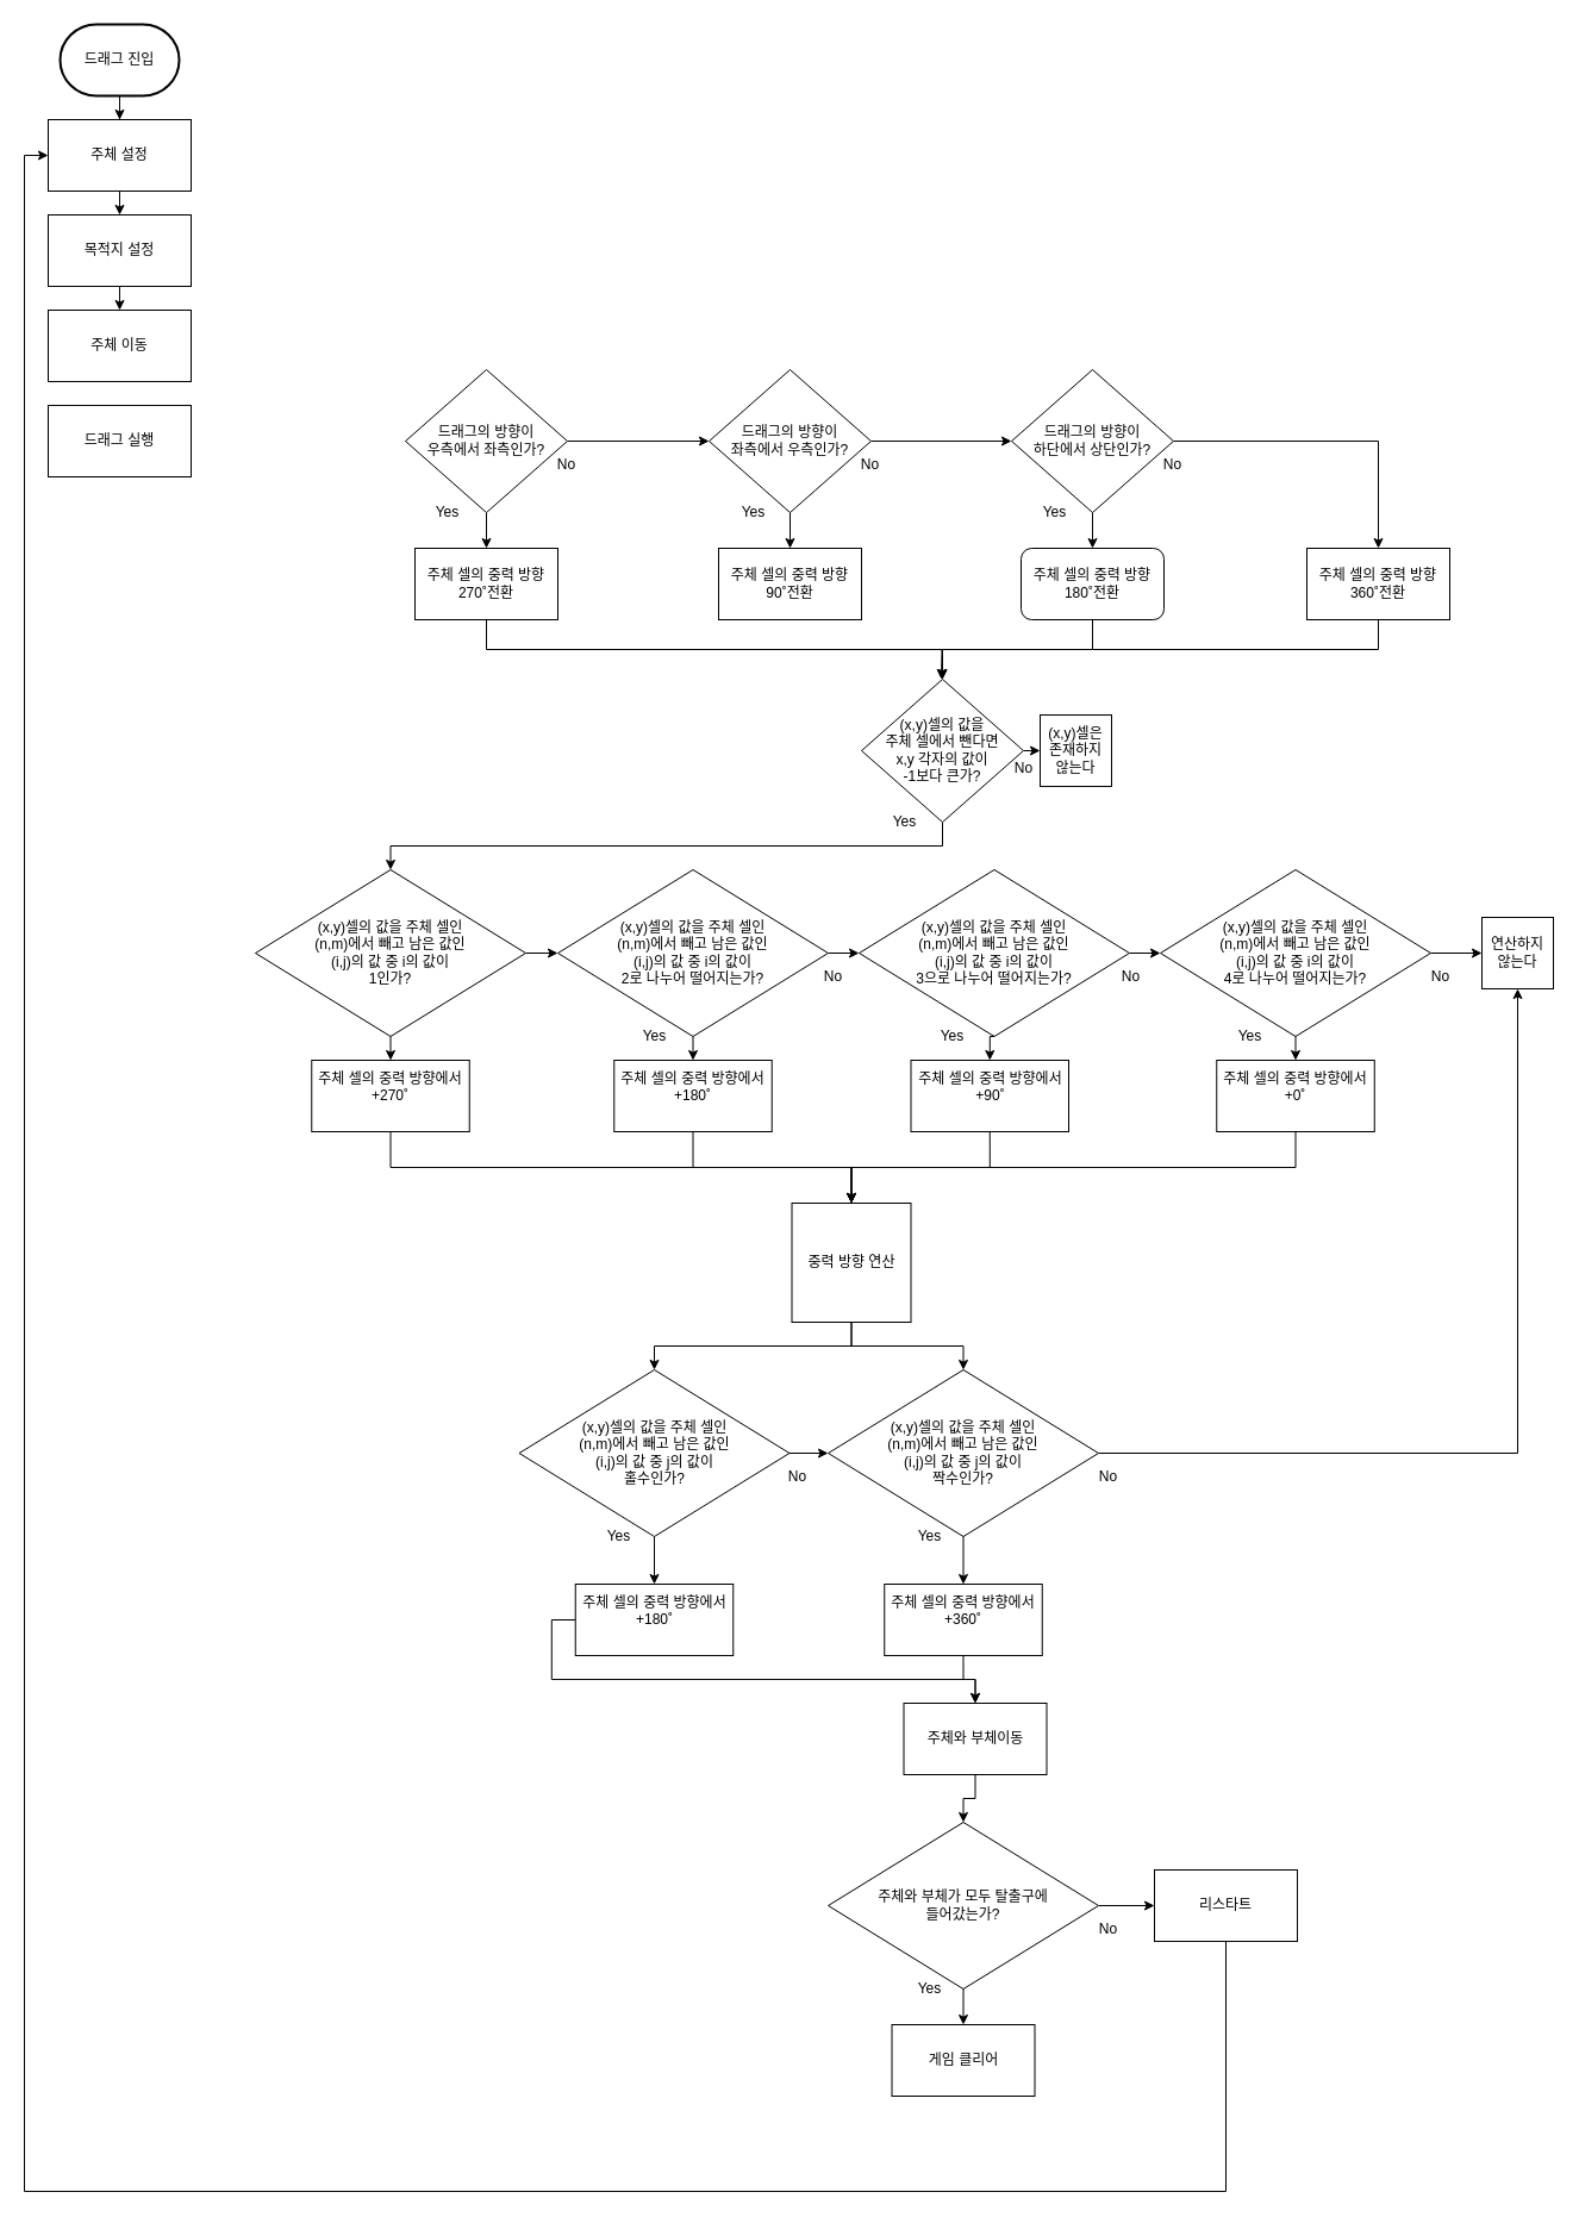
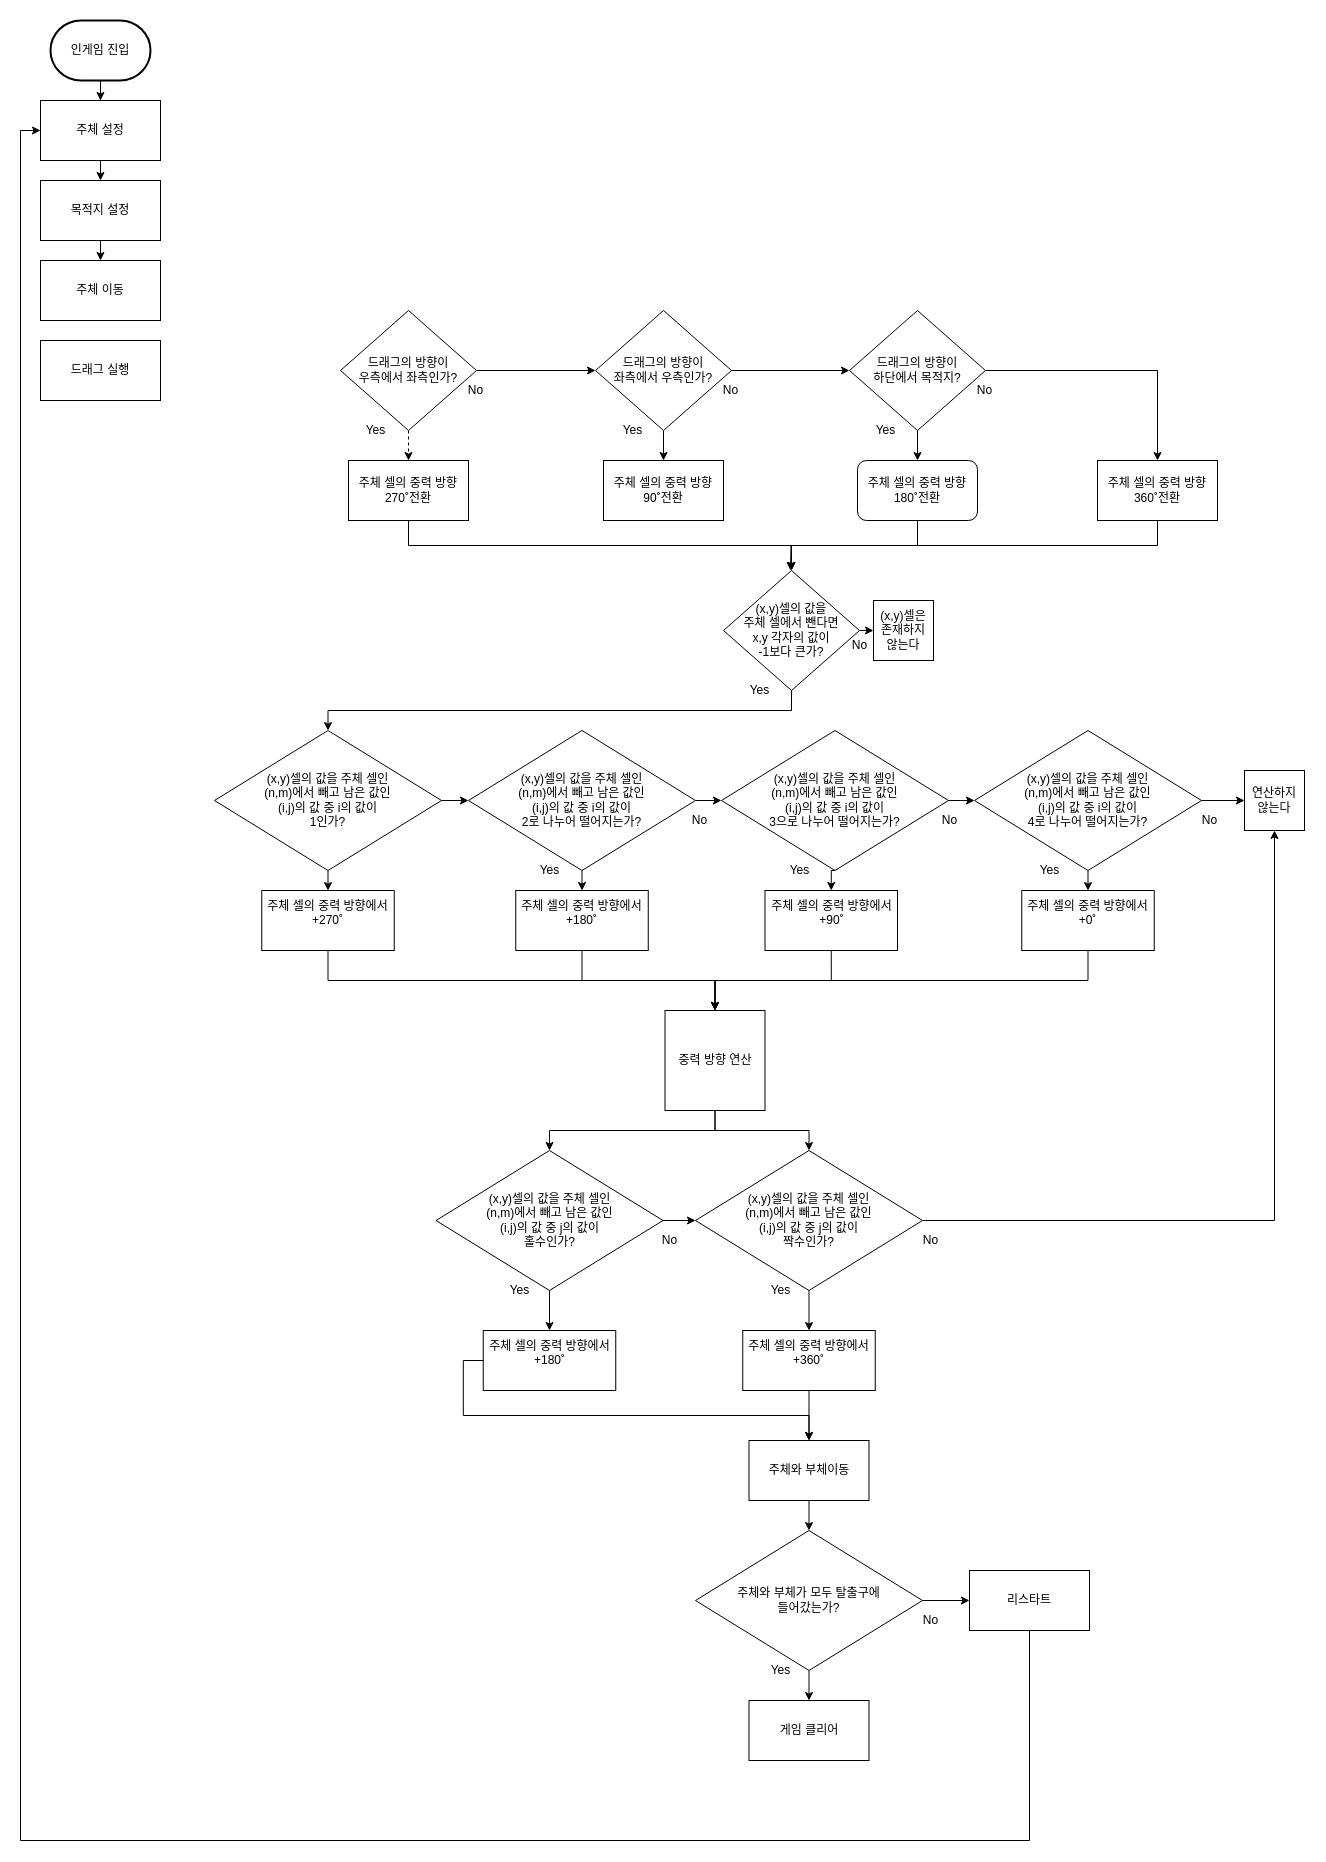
- <mxCell id="3" value="드래그 진입" style="strokeWidth=2;html=1;shape=mxgraph.flowchart.terminator;whiteSpace=wrap;" vertex="1" parent="1"><mxGeometry x="50" y="20" width="100" height="60" as="geometry" /></mxCell>
+ <mxCell id="3" value="인게임 진입" style="strokeWidth=2;html=1;shape=mxgraph.flowchart.terminator;whiteSpace=wrap;" vertex="1" parent="1"><mxGeometry x="50" y="20" width="100" height="60" as="geometry" /></mxCell>
- <mxCell id="20" value="드래그의 방향이&lt;br&gt;하단에서 상단인가?" style="rhombus;whiteSpace=wrap;html=1;" vertex="1" parent="1"><mxGeometry x="849" y="310" width="136" height="120" as="geometry" /></mxCell>
+ <mxCell id="20" value="드래그의 방향이&lt;br&gt;하단에서 목적지?" style="rhombus;whiteSpace=wrap;html=1;" vertex="1" parent="1"><mxGeometry x="849" y="310" width="136" height="120" as="geometry" /></mxCell>
- <mxCell id="8" style="edgeStyle=orthogonalEdgeStyle;rounded=0;orthogonalLoop=1;jettySize=auto;html=1;exitX=0.5;exitY=1;exitDx=0;exitDy=0;entryX=0.5;entryY=0;entryDx=0;entryDy=0;" edge="1" parent="1" source="9" target="28"><mxGeometry relative="1" as="geometry" /></mxCell>
+ <mxCell id="8" style="edgeStyle=orthogonalEdgeStyle;rounded=0;orthogonalLoop=1;jettySize=auto;html=1;exitX=0.5;exitY=1;exitDx=0;exitDy=0;entryX=0.5;entryY=0;entryDx=0;entryDy=0;dashed=1;" edge="1" parent="1" source="9" target="28"><mxGeometry relative="1" as="geometry" /></mxCell>
- <mxCell id="79" value="주체와 부체이동" style="rounded=0;whiteSpace=wrap;html=1;" vertex="1" parent="1"><mxGeometry x="758.5" y="1430" width="120" height="60" as="geometry" /></mxCell>
+ <mxCell id="79" value="주체와 부체이동" style="rounded=0;whiteSpace=wrap;html=1;" vertex="1" parent="1"><mxGeometry x="748.5" y="1440" width="120" height="60" as="geometry" /></mxCell>
